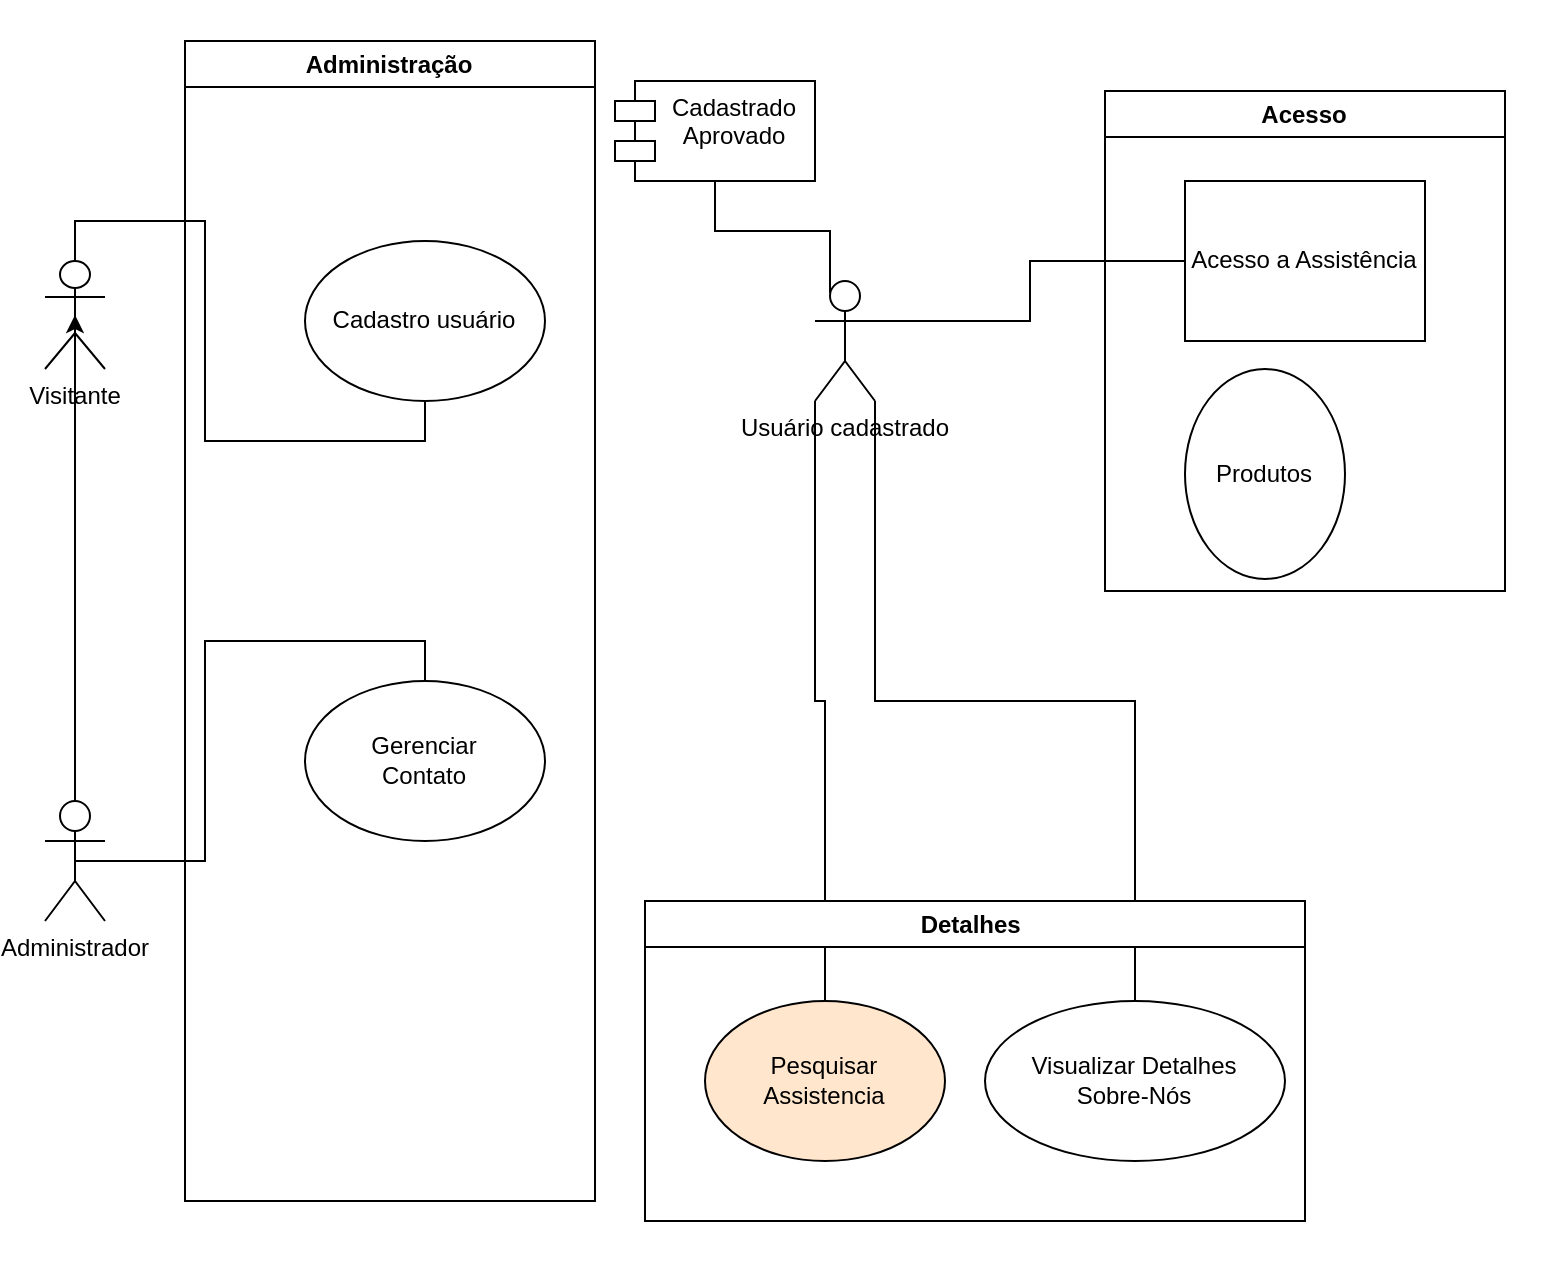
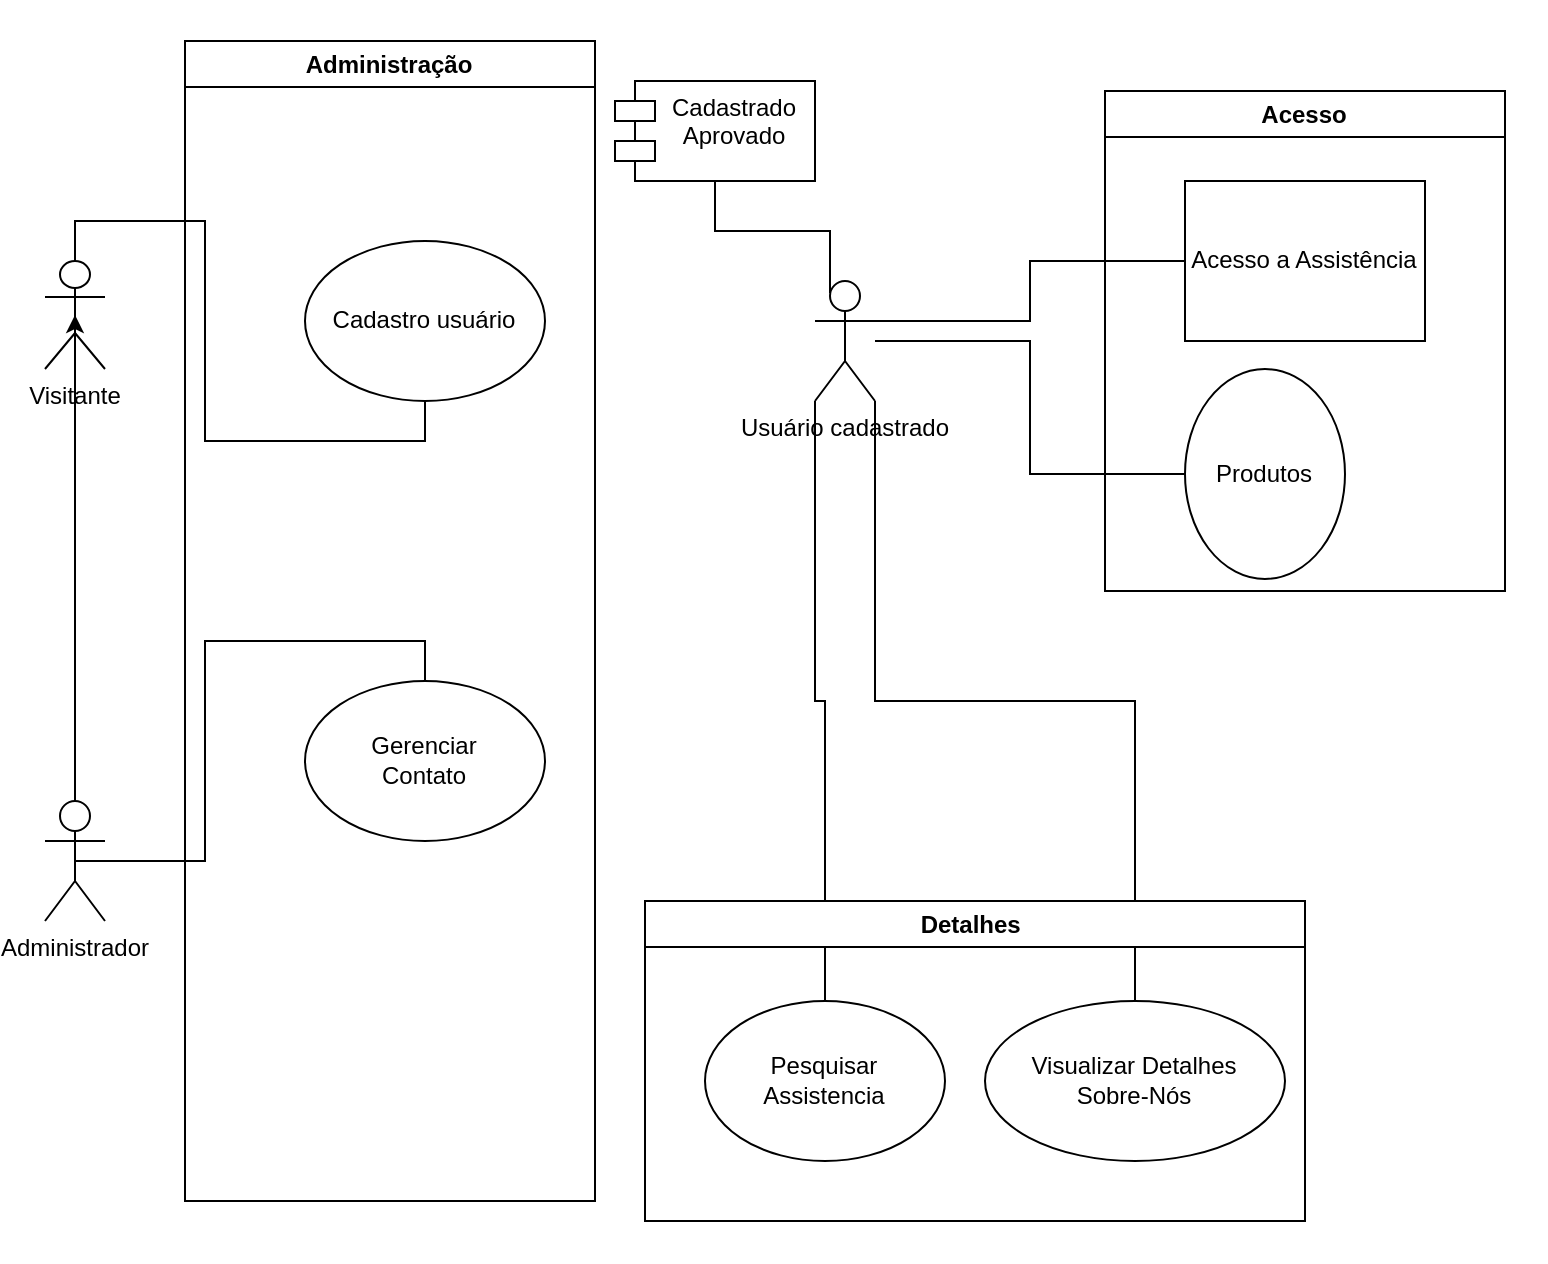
+ <mxCell id="14" style="edgeStyle=orthogonalEdgeStyle;rounded=0;orthogonalLoop=1;jettySize=auto;html=1;exitX=0;exitY=0.5;exitDx=0;exitDy=0;startArrow=none;startFill=0;endArrow=none;endFill=0;strokeColor=default;" parent="1" source="15" target="11" edge="1"><mxGeometry relative="1" as="geometry" /></mxCell>
- <mxCell id="10" value="Pesquisar&lt;br&gt;Assistencia" style="ellipse;whiteSpace=wrap;html=1;fillColor=#ffe6cc;" parent="1" vertex="1"><mxGeometry x="350" y="500" width="120" height="80" as="geometry" /></mxCell>
+ <mxCell id="10" value="Pesquisar&lt;br&gt;Assistencia" style="ellipse;whiteSpace=wrap;html=1;" parent="1" vertex="1"><mxGeometry x="350" y="500" width="120" height="80" as="geometry" /></mxCell>
